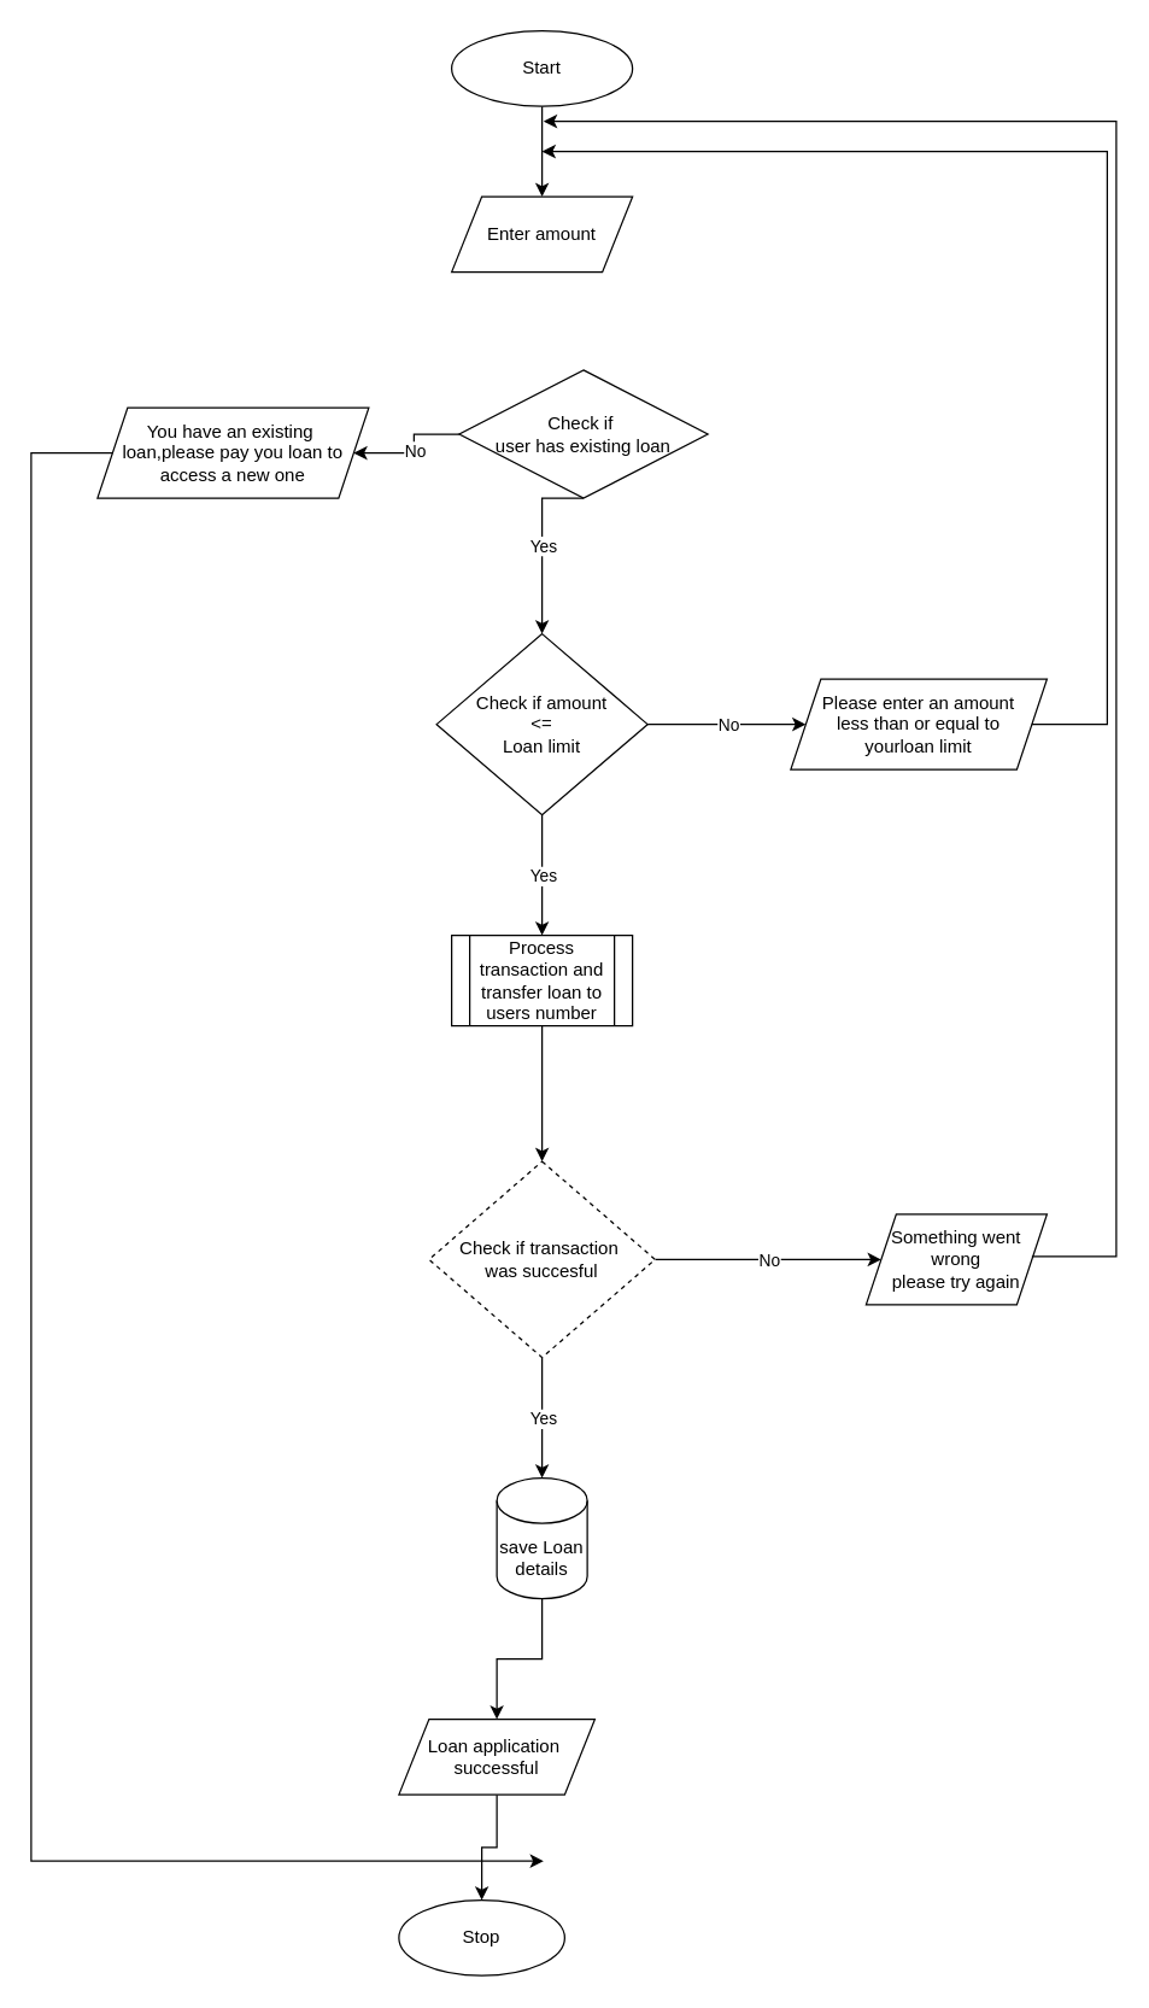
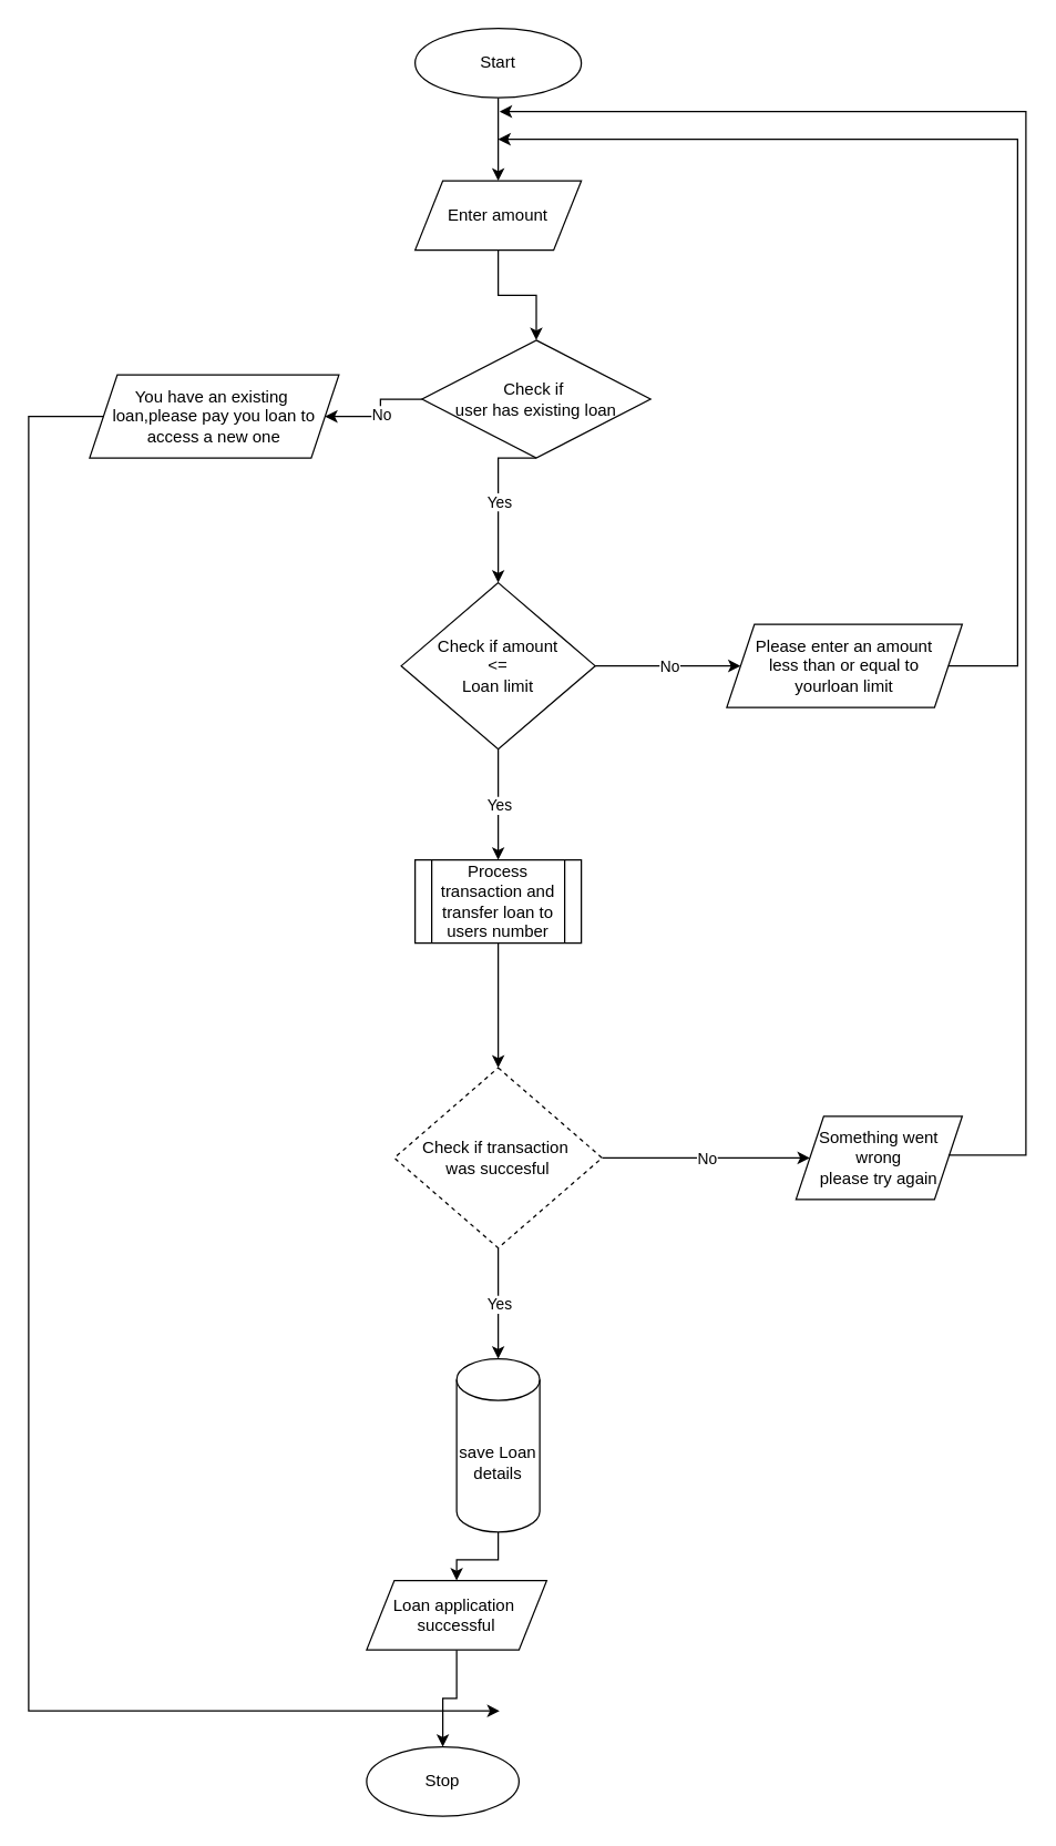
+ <mxCell id="4" style="edgeStyle=orthogonalEdgeStyle;rounded=0;orthogonalLoop=1;jettySize=auto;html=1;exitX=0.5;exitY=1;exitDx=0;exitDy=0;entryX=0.5;entryY=0;entryDx=0;entryDy=0;" edge="1" parent="1" source="5" target="27"><mxGeometry relative="1" as="geometry" /></mxCell>
- <mxCell id="18" value="save Loan details" style="shape=cylinder3;whiteSpace=wrap;html=1;boundedLbl=1;backgroundOutline=1;size=15;" vertex="1" parent="1"><mxGeometry x="329" y="980" width="60" height="80" as="geometry" /></mxCell>
+ <mxCell id="18" value="save Loan details" style="shape=cylinder3;whiteSpace=wrap;html=1;boundedLbl=1;backgroundOutline=1;size=15;" vertex="1" parent="1"><mxGeometry x="329" y="980" width="60" height="125" as="geometry" /></mxCell>
